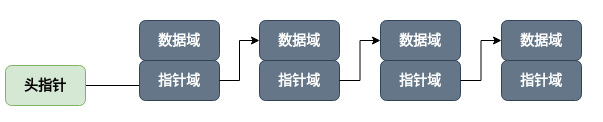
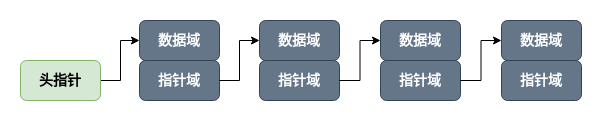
- <mxCell id="3" value="&lt;font style=&quot;font-size: 14px&quot;&gt;&lt;b&gt;头指针&lt;/b&gt;&lt;/font&gt;" style="rounded=1;whiteSpace=wrap;html=1;fillColor=#d5e8d4;strokeColor=#82b366;" vertex="1" parent="1"><mxGeometry x="5" y="65" width="80" height="40" as="geometry" /></mxCell>
+ <mxCell id="3" value="&lt;font style=&quot;font-size: 14px&quot;&gt;&lt;b&gt;头指针&lt;/b&gt;&lt;/font&gt;" style="rounded=1;whiteSpace=wrap;html=1;fillColor=#d5e8d4;strokeColor=#82b366;" vertex="1" parent="1"><mxGeometry x="20" y="60" width="80" height="40" as="geometry" /></mxCell>
